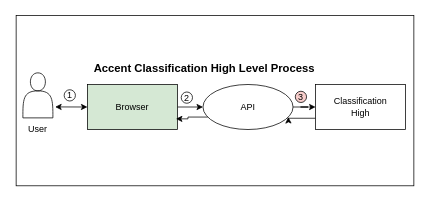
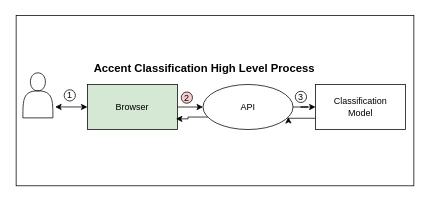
- <mxCell id="13" value="3" style="ellipse;whiteSpace=wrap;html=1;aspect=fixed;fillColor=#f8cecc;" vertex="1" parent="1"><mxGeometry x="393" y="121" width="15" height="15" as="geometry" /></mxCell>
+ <mxCell id="13" value="3" style="ellipse;whiteSpace=wrap;html=1;aspect=fixed;" vertex="1" parent="1"><mxGeometry x="393" y="121" width="15" height="15" as="geometry" /></mxCell>
- <mxCell id="12" value="2" style="ellipse;whiteSpace=wrap;html=1;aspect=fixed;" vertex="1" parent="1"><mxGeometry x="241" y="122" width="15" height="15" as="geometry" /></mxCell>
+ <mxCell id="12" value="2" style="ellipse;whiteSpace=wrap;html=1;aspect=fixed;fillColor=#f8cecc;" vertex="1" parent="1"><mxGeometry x="241" y="122" width="15" height="15" as="geometry" /></mxCell>
- <mxCell id="4" value="Classification&lt;div&gt;High&lt;/div&gt;" style="rounded=0;whiteSpace=wrap;html=1;" parent="1" vertex="1"><mxGeometry x="420" y="112" width="120" height="60" as="geometry" /></mxCell>
+ <mxCell id="4" value="Classification&lt;div&gt;Model&lt;/div&gt;" style="rounded=0;whiteSpace=wrap;html=1;" parent="1" vertex="1"><mxGeometry x="420" y="112" width="120" height="60" as="geometry" /></mxCell>
- <mxCell id="16" value="User" style="text;html=1;align=center;verticalAlign=middle;whiteSpace=wrap;rounded=0;" vertex="1" parent="1"><mxGeometry x="20" y="157" width="60" height="30" as="geometry" /></mxCell>
